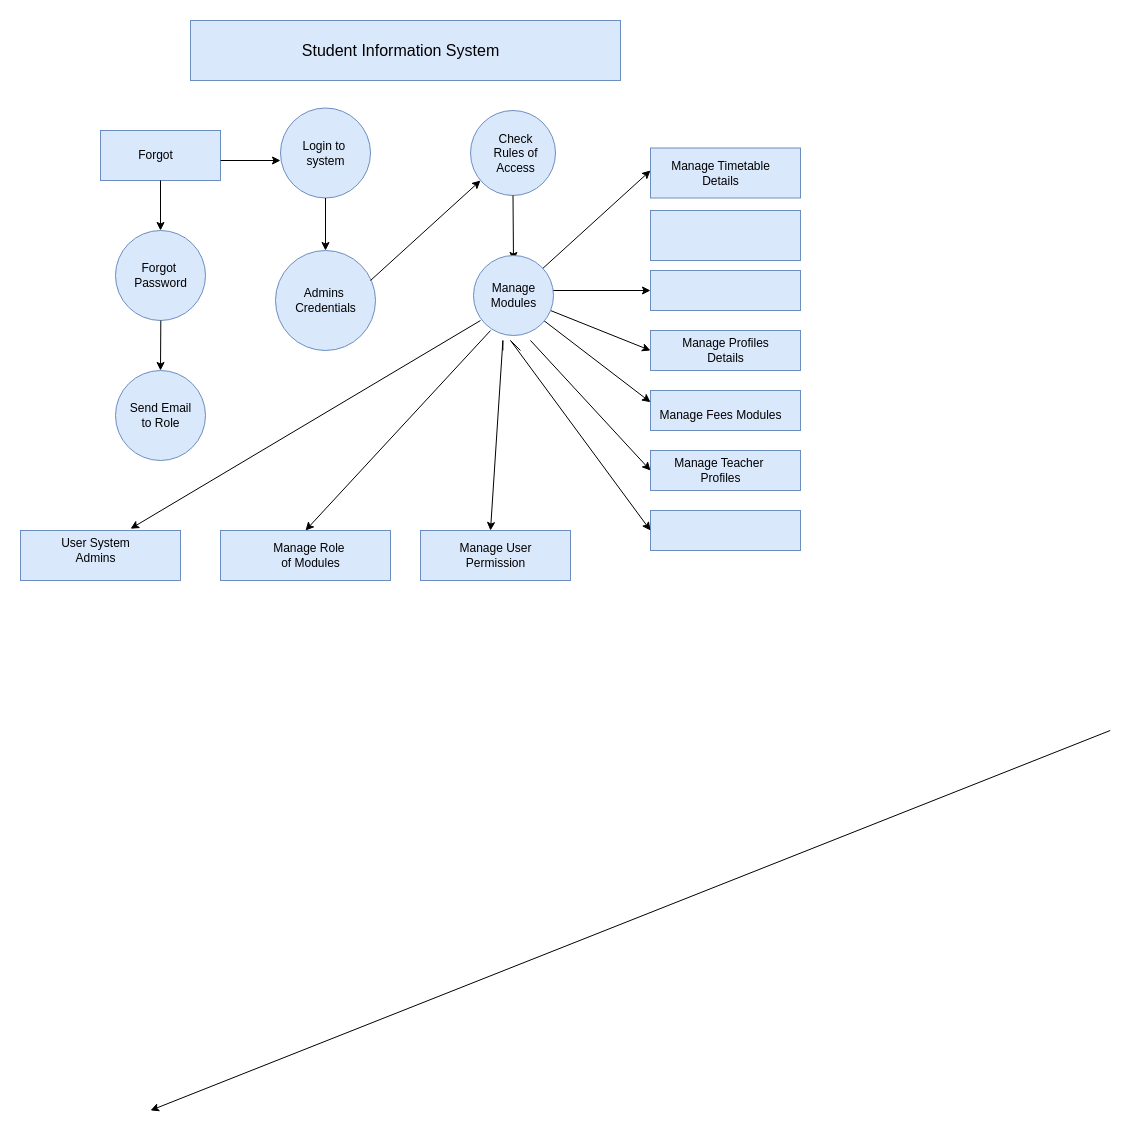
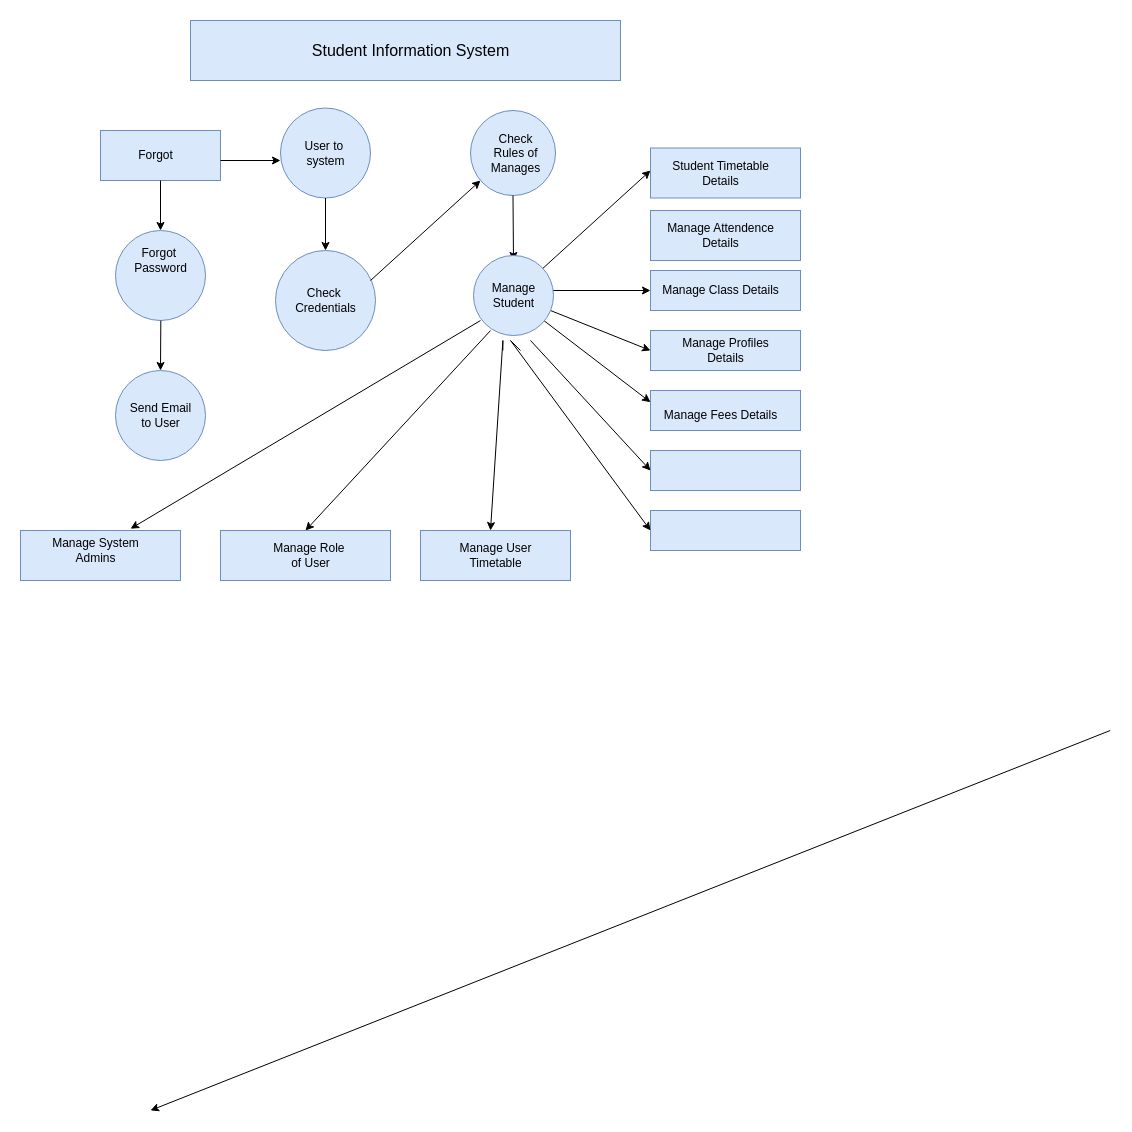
- <mxCell id="49" value="&lt;span style=&quot;font-size: 16px;&quot;&gt;Student Information System&lt;/span&gt;" style="text;html=1;align=center;verticalAlign=middle;resizable=0;points=[];autosize=1;strokeColor=none;fillColor=none;" vertex="1" parent="1"><mxGeometry x="290" y="35" width="220" height="30" as="geometry" /></mxCell>
+ <mxCell id="49" value="&lt;span style=&quot;font-size: 16px;&quot;&gt;Student Information System&lt;/span&gt;" style="text;html=1;align=center;verticalAlign=middle;resizable=0;points=[];autosize=1;strokeColor=none;fillColor=none;" vertex="1" parent="1"><mxGeometry x="300" y="35" width="220" height="30" as="geometry" /></mxCell>
- <mxCell id="41" value="Login to&amp;nbsp;&lt;div&gt;system&lt;/div&gt;" style="text;html=1;align=center;verticalAlign=middle;resizable=0;points=[];autosize=1;strokeColor=none;fillColor=none;" vertex="1" parent="1"><mxGeometry x="290" y="132.5" width="70" height="40" as="geometry" /></mxCell>
+ <mxCell id="41" value="User to&amp;nbsp;&lt;div&gt;system&lt;/div&gt;" style="text;html=1;align=center;verticalAlign=middle;resizable=0;points=[];autosize=1;strokeColor=none;fillColor=none;" vertex="1" parent="1"><mxGeometry x="290" y="132.5" width="70" height="40" as="geometry" /></mxCell>
- <mxCell id="42" value="Check&lt;div&gt;Rules of&lt;/div&gt;&lt;div&gt;Access&lt;/div&gt;" style="text;html=1;align=center;verticalAlign=middle;resizable=0;points=[];autosize=1;strokeColor=none;fillColor=none;" vertex="1" parent="1"><mxGeometry x="480" y="122.5" width="70" height="60" as="geometry" /></mxCell>
+ <mxCell id="42" value="Check&lt;div&gt;Rules of&lt;/div&gt;&lt;div&gt;Manages&lt;/div&gt;" style="text;html=1;align=center;verticalAlign=middle;resizable=0;points=[];autosize=1;strokeColor=none;fillColor=none;" vertex="1" parent="1"><mxGeometry x="480" y="122.5" width="70" height="60" as="geometry" /></mxCell>
- <mxCell id="52" value="Manage Timetable&lt;div&gt;Details&lt;/div&gt;" style="text;html=1;align=center;verticalAlign=middle;resizable=0;points=[];autosize=1;strokeColor=none;fillColor=none;" vertex="1" parent="1"><mxGeometry x="660" y="152.5" width="120" height="40" as="geometry" /></mxCell>
+ <mxCell id="52" value="Student Timetable&lt;div&gt;Details&lt;/div&gt;" style="text;html=1;align=center;verticalAlign=middle;resizable=0;points=[];autosize=1;strokeColor=none;fillColor=none;" vertex="1" parent="1"><mxGeometry x="660" y="152.5" width="120" height="40" as="geometry" /></mxCell>
+ <mxCell id="44" value="Manage Attendence&lt;div&gt;Details&lt;/div&gt;" style="text;html=1;align=center;verticalAlign=middle;resizable=0;points=[];autosize=1;strokeColor=none;fillColor=none;" vertex="1" parent="1"><mxGeometry x="655" y="215" width="130" height="40" as="geometry" /></mxCell>
- <mxCell id="35" value="Forgot&amp;nbsp;&lt;div&gt;Password&lt;/div&gt;" style="text;html=1;align=center;verticalAlign=middle;resizable=0;points=[];autosize=1;strokeColor=none;fillColor=none;" vertex="1" parent="1"><mxGeometry x="120" y="255" width="80" height="40" as="geometry" /></mxCell>
+ <mxCell id="35" value="Forgot&amp;nbsp;&lt;div&gt;Password&lt;/div&gt;" style="text;html=1;align=center;verticalAlign=middle;resizable=0;points=[];autosize=1;strokeColor=none;fillColor=none;" vertex="1" parent="1"><mxGeometry x="120" y="240" width="80" height="40" as="geometry" /></mxCell>
+ <mxCell id="45" value="Manage Class Details" style="text;html=1;align=center;verticalAlign=middle;resizable=0;points=[];autosize=1;strokeColor=none;fillColor=none;" vertex="1" parent="1"><mxGeometry x="650" y="275" width="140" height="30" as="geometry" /></mxCell>
- <mxCell id="53" value="Manage&lt;div&gt;Modules&lt;/div&gt;" style="text;html=1;align=center;verticalAlign=middle;resizable=0;points=[];autosize=1;strokeColor=none;fillColor=none;" vertex="1" parent="1"><mxGeometry x="478" y="275" width="70" height="40" as="geometry" /></mxCell>
+ <mxCell id="53" value="Manage&lt;div&gt;Student&lt;/div&gt;" style="text;html=1;align=center;verticalAlign=middle;resizable=0;points=[];autosize=1;strokeColor=none;fillColor=none;" vertex="1" parent="1"><mxGeometry x="478" y="275" width="70" height="40" as="geometry" /></mxCell>
- <mxCell id="40" value="Admins&amp;nbsp;&lt;div&gt;Credentials&lt;/div&gt;" style="text;html=1;align=center;verticalAlign=middle;resizable=0;points=[];autosize=1;strokeColor=none;fillColor=none;" vertex="1" parent="1"><mxGeometry x="285" y="280" width="80" height="40" as="geometry" /></mxCell>
+ <mxCell id="40" value="Check&amp;nbsp;&lt;div&gt;Credentials&lt;/div&gt;" style="text;html=1;align=center;verticalAlign=middle;resizable=0;points=[];autosize=1;strokeColor=none;fillColor=none;" vertex="1" parent="1"><mxGeometry x="285" y="280" width="80" height="40" as="geometry" /></mxCell>
- <mxCell id="36" value="Send Email&lt;div&gt;to Role&lt;/div&gt;" style="text;html=1;align=center;verticalAlign=middle;resizable=0;points=[];autosize=1;strokeColor=none;fillColor=none;" vertex="1" parent="1"><mxGeometry x="120" y="395" width="80" height="40" as="geometry" /></mxCell>
+ <mxCell id="36" value="Send Email&lt;div&gt;to User&lt;/div&gt;" style="text;html=1;align=center;verticalAlign=middle;resizable=0;points=[];autosize=1;strokeColor=none;fillColor=none;" vertex="1" parent="1"><mxGeometry x="120" y="395" width="80" height="40" as="geometry" /></mxCell>
- <mxCell id="47" value="Manage Fees Modules" style="text;html=1;align=center;verticalAlign=middle;resizable=0;points=[];autosize=1;strokeColor=none;fillColor=none;" vertex="1" parent="1"><mxGeometry x="650" y="400" width="140" height="30" as="geometry" /></mxCell>
+ <mxCell id="47" value="Manage Fees Details" style="text;html=1;align=center;verticalAlign=middle;resizable=0;points=[];autosize=1;strokeColor=none;fillColor=none;" vertex="1" parent="1"><mxGeometry x="650" y="400" width="140" height="30" as="geometry" /></mxCell>
- <mxCell id="48" value="Manage Teacher&amp;nbsp;&lt;div&gt;Profiles&lt;/div&gt;" style="text;html=1;align=center;verticalAlign=middle;resizable=0;points=[];autosize=1;strokeColor=none;fillColor=none;" vertex="1" parent="1"><mxGeometry x="660" y="450" width="120" height="40" as="geometry" /></mxCell>
- <mxCell id="37" value="User System&lt;div&gt;Admins&lt;/div&gt;" style="text;html=1;align=center;verticalAlign=middle;resizable=0;points=[];autosize=1;strokeColor=none;fillColor=none;" vertex="1" parent="1"><mxGeometry x="40" y="530" width="110" height="40" as="geometry" /></mxCell>
+ <mxCell id="37" value="Manage System&lt;div&gt;Admins&lt;/div&gt;" style="text;html=1;align=center;verticalAlign=middle;resizable=0;points=[];autosize=1;strokeColor=none;fillColor=none;" vertex="1" parent="1"><mxGeometry x="40" y="530" width="110" height="40" as="geometry" /></mxCell>
- <mxCell id="38" value="Manage Role&amp;nbsp;&lt;div&gt;of Modules&lt;/div&gt;" style="text;html=1;align=center;verticalAlign=middle;resizable=0;points=[];autosize=1;strokeColor=none;fillColor=none;" vertex="1" parent="1"><mxGeometry x="260" y="535" width="100" height="40" as="geometry" /></mxCell>
+ <mxCell id="38" value="Manage Role&amp;nbsp;&lt;div&gt;of User&lt;/div&gt;" style="text;html=1;align=center;verticalAlign=middle;resizable=0;points=[];autosize=1;strokeColor=none;fillColor=none;" vertex="1" parent="1"><mxGeometry x="260" y="535" width="100" height="40" as="geometry" /></mxCell>
- <mxCell id="39" value="Manage User&lt;div&gt;Permission&lt;/div&gt;" style="text;html=1;align=center;verticalAlign=middle;resizable=0;points=[];autosize=1;strokeColor=none;fillColor=none;" vertex="1" parent="1"><mxGeometry x="445" y="535" width="100" height="40" as="geometry" /></mxCell>
+ <mxCell id="39" value="Manage User&lt;div&gt;Timetable&lt;/div&gt;" style="text;html=1;align=center;verticalAlign=middle;resizable=0;points=[];autosize=1;strokeColor=none;fillColor=none;" vertex="1" parent="1"><mxGeometry x="445" y="535" width="100" height="40" as="geometry" /></mxCell>
